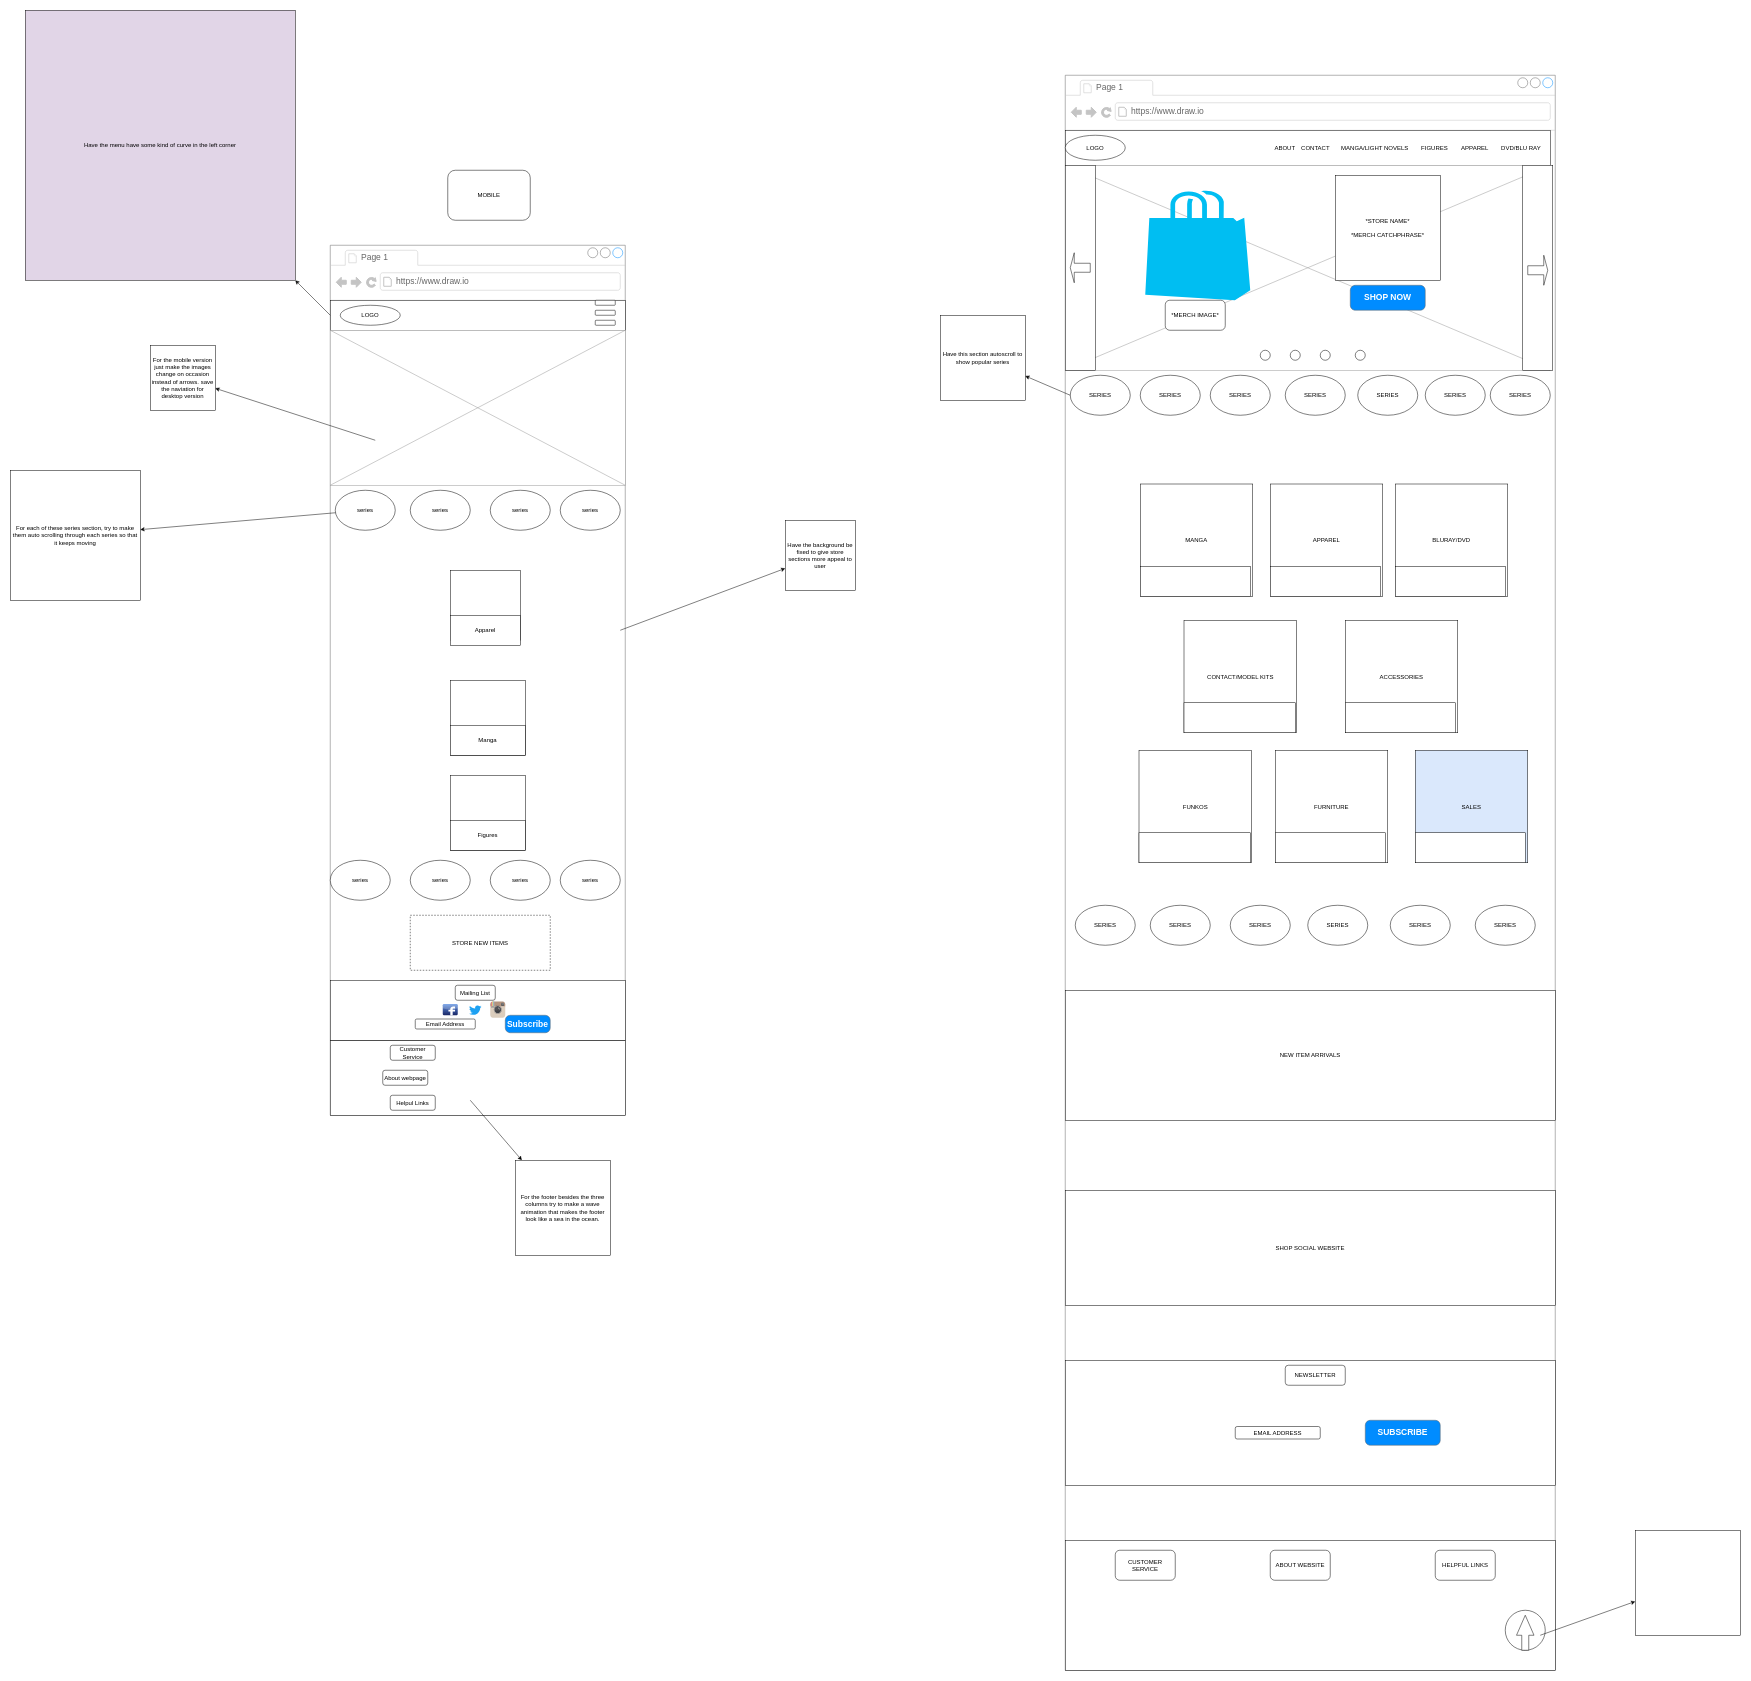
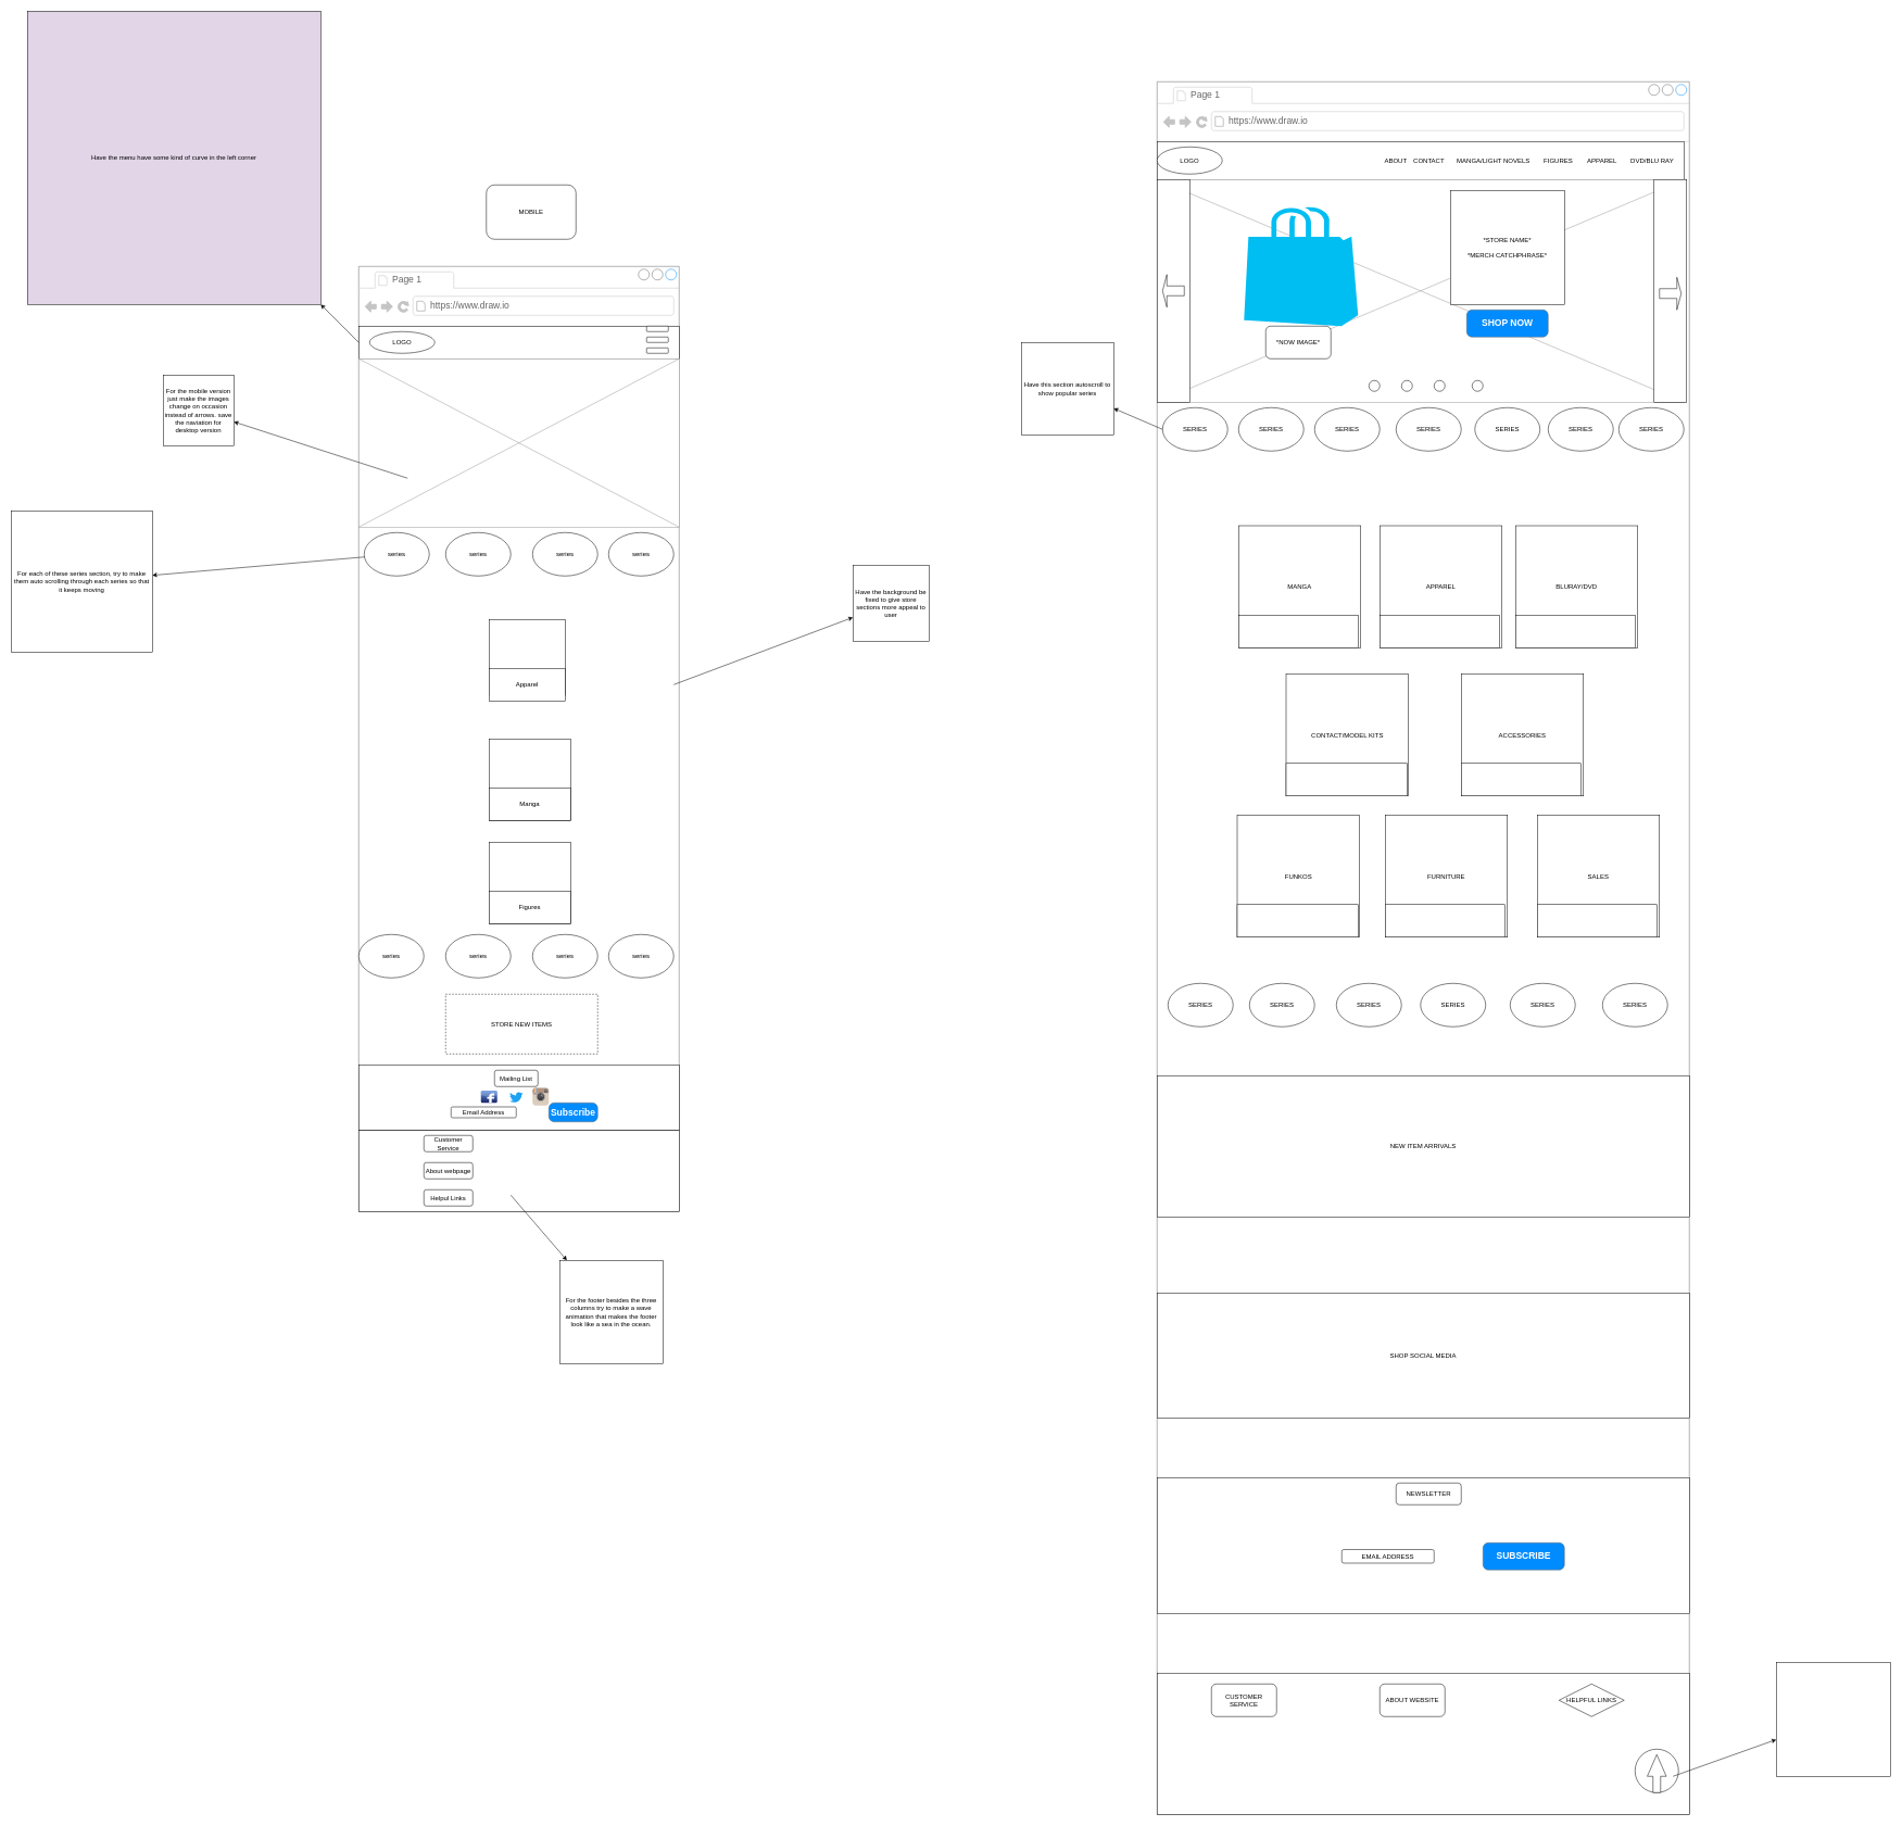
- <mxCell id="61" value="*MERCH IMAGE*" style="rounded=1;whiteSpace=wrap;html=1;" vertex="1" parent="48"><mxGeometry x="200" y="450" width="120" height="60" as="geometry" /></mxCell>
+ <mxCell id="61" value="*NOW IMAGE*" style="rounded=1;whiteSpace=wrap;html=1;" vertex="1" parent="48"><mxGeometry x="200" y="450" width="120" height="60" as="geometry" /></mxCell>
- <mxCell id="80" value="SALES" style="whiteSpace=wrap;html=1;aspect=fixed;fillColor=#dae8fc;" vertex="1" parent="48"><mxGeometry x="700" y="1350" width="225" height="225" as="geometry" /></mxCell>
+ <mxCell id="80" value="SALES" style="whiteSpace=wrap;html=1;aspect=fixed;" vertex="1" parent="48"><mxGeometry x="700" y="1350" width="225" height="225" as="geometry" /></mxCell>
- <mxCell id="17" value="About webpage" style="rounded=1;whiteSpace=wrap;html=1;" parent="2" vertex="1"><mxGeometry x="105" y="1650" width="90" height="30" as="geometry" /></mxCell>
+ <mxCell id="17" value="About webpage" style="rounded=1;whiteSpace=wrap;html=1;" parent="2" vertex="1"><mxGeometry x="120" y="1650" width="90" height="30" as="geometry" /></mxCell>
- <mxCell id="96" value="SHOP SOCIAL WEBSITE" style="rounded=0;whiteSpace=wrap;html=1;" vertex="1" parent="48"><mxGeometry y="2230" width="980" height="230" as="geometry" /></mxCell>
+ <mxCell id="96" value="SHOP SOCIAL MEDIA" style="rounded=0;whiteSpace=wrap;html=1;" vertex="1" parent="48"><mxGeometry y="2230" width="980" height="230" as="geometry" /></mxCell>
- <mxCell id="104" value="HELPFUL LINKS" style="rounded=1;whiteSpace=wrap;html=1;" vertex="1" parent="48"><mxGeometry x="740" y="2950" width="120" height="60" as="geometry" /></mxCell>
+ <mxCell id="104" value="HELPFUL LINKS" style="rhombus;whiteSpace=wrap;html=1;" vertex="1" parent="48"><mxGeometry x="740" y="2950" width="120" height="60" as="geometry" /></mxCell>
